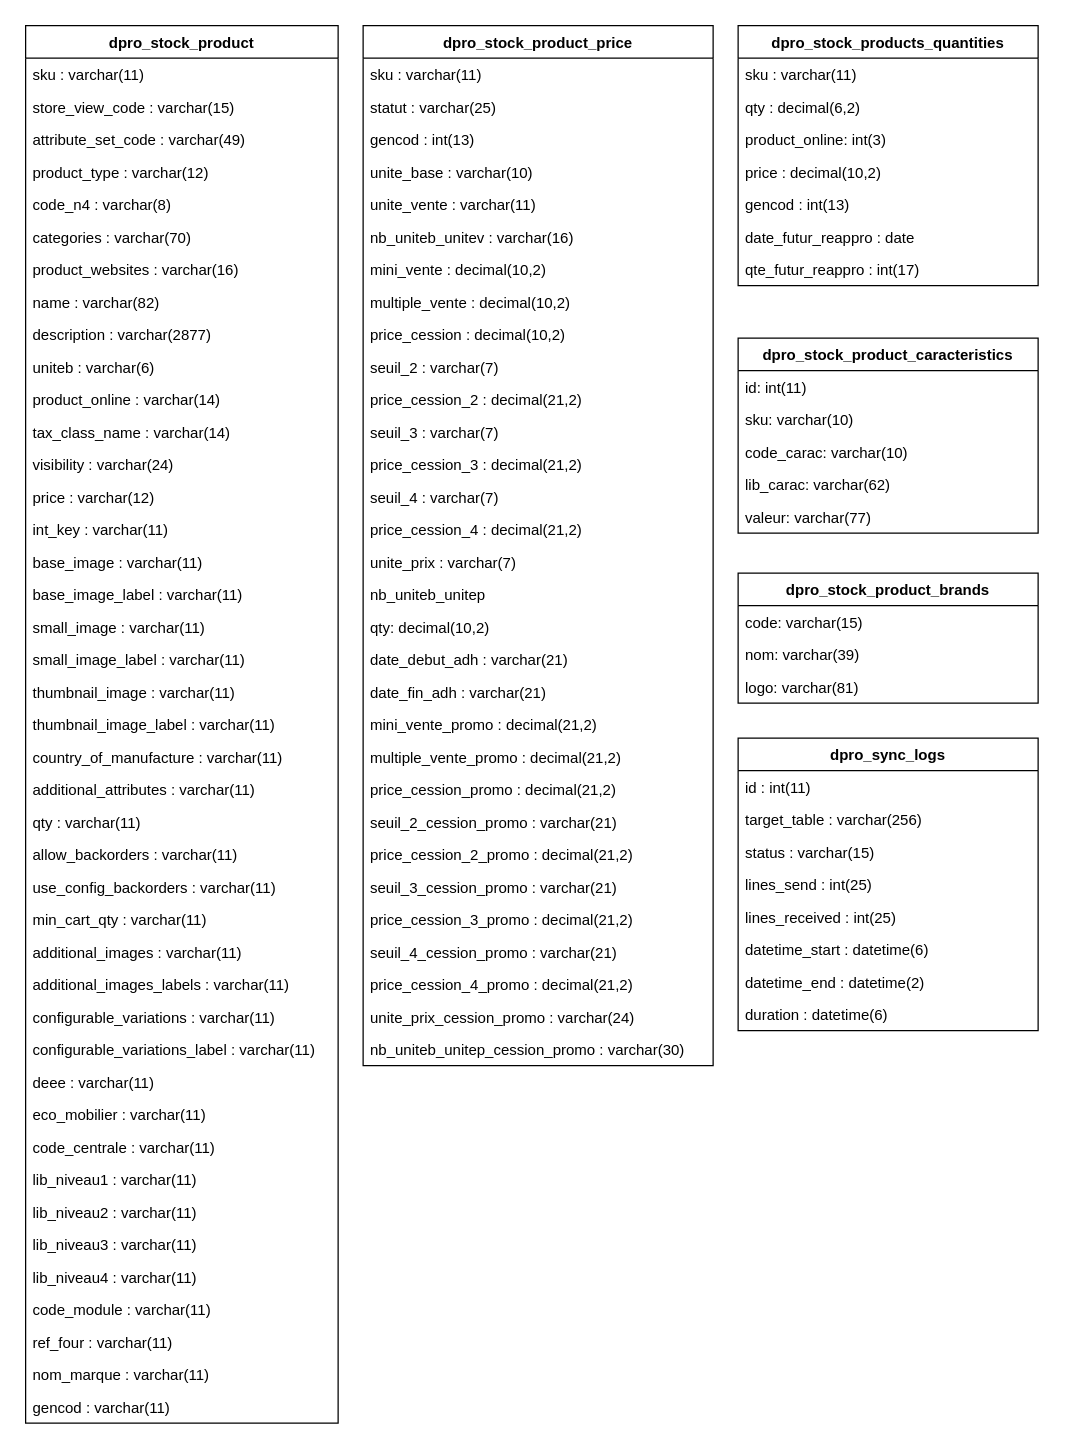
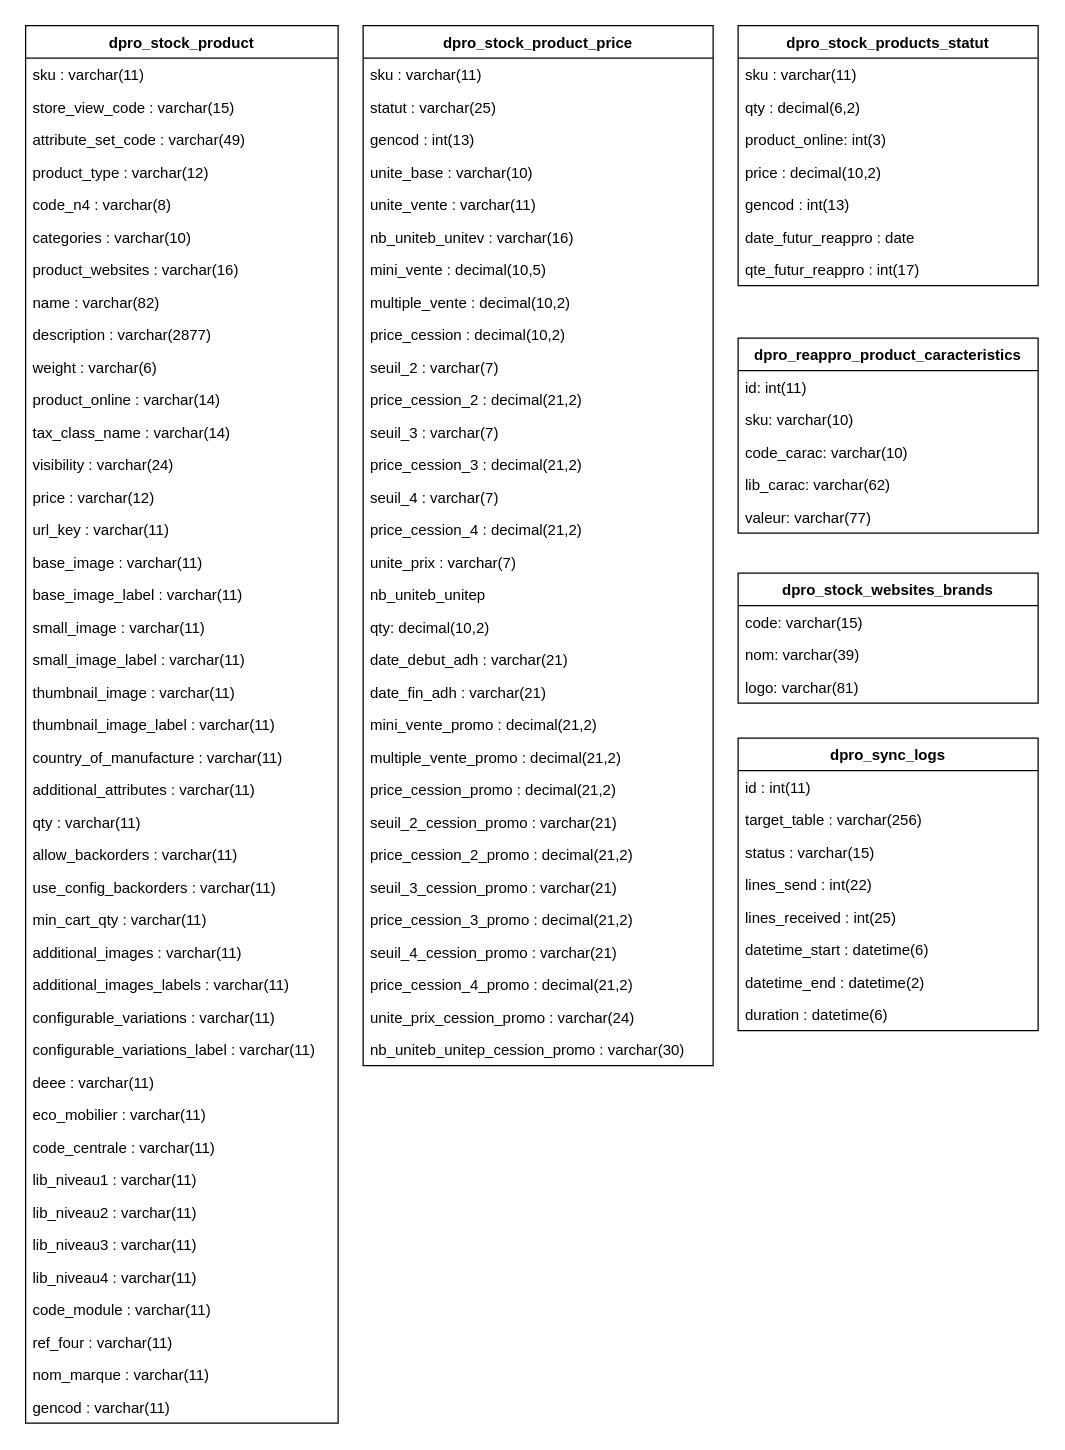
- <mxCell id="45" value="dpro_stock_products_quantities" style="swimlane;fontStyle=1;childLayout=stackLayout;horizontal=1;startSize=26;horizontalStack=0;resizeParent=1;resizeParentMax=0;resizeLast=0;collapsible=1;marginBottom=0;" parent="1" vertex="1"><mxGeometry x="590" y="20" width="240" height="208" as="geometry"><mxRectangle x="590" y="60" width="230" height="30" as="alternateBounds" /></mxGeometry></mxCell>
+ <mxCell id="45" value="dpro_stock_products_statut" style="swimlane;fontStyle=1;childLayout=stackLayout;horizontal=1;startSize=26;horizontalStack=0;resizeParent=1;resizeParentMax=0;resizeLast=0;collapsible=1;marginBottom=0;" parent="1" vertex="1"><mxGeometry x="590" y="20" width="240" height="208" as="geometry"><mxRectangle x="590" y="60" width="230" height="30" as="alternateBounds" /></mxGeometry></mxCell>
- <mxCell id="8" value="categories : varchar(70)" style="text;strokeColor=none;fillColor=none;align=left;verticalAlign=top;spacingLeft=4;spacingRight=4;overflow=hidden;rotatable=0;points=[[0,0.5],[1,0.5]];portConstraint=eastwest;" parent="2" vertex="1"><mxGeometry y="156" width="250" height="26" as="geometry" /></mxCell>
+ <mxCell id="8" value="categories : varchar(10)" style="text;strokeColor=none;fillColor=none;align=left;verticalAlign=top;spacingLeft=4;spacingRight=4;overflow=hidden;rotatable=0;points=[[0,0.5],[1,0.5]];portConstraint=eastwest;" parent="2" vertex="1"><mxGeometry y="156" width="250" height="26" as="geometry" /></mxCell>
- <mxCell id="70" value="mini_vente : decimal(10,2)" style="text;strokeColor=none;fillColor=none;align=left;verticalAlign=top;spacingLeft=4;spacingRight=4;overflow=hidden;rotatable=0;points=[[0,0.5],[1,0.5]];portConstraint=eastwest;" parent="63" vertex="1"><mxGeometry y="182" width="280" height="26" as="geometry" /></mxCell>
+ <mxCell id="70" value="mini_vente : decimal(10,5)" style="text;strokeColor=none;fillColor=none;align=left;verticalAlign=top;spacingLeft=4;spacingRight=4;overflow=hidden;rotatable=0;points=[[0,0.5],[1,0.5]];portConstraint=eastwest;" parent="63" vertex="1"><mxGeometry y="182" width="280" height="26" as="geometry" /></mxCell>
- <mxCell id="57" value="dpro_stock_product_caracteristics" style="swimlane;fontStyle=1;childLayout=stackLayout;horizontal=1;startSize=26;horizontalStack=0;resizeParent=1;resizeParentMax=0;resizeLast=0;collapsible=1;marginBottom=0;" parent="1" vertex="1"><mxGeometry x="590" y="270" width="240" height="156" as="geometry"><mxRectangle x="590" y="310" width="240" height="30" as="alternateBounds" /></mxGeometry></mxCell>
+ <mxCell id="57" value="dpro_reappro_product_caracteristics" style="swimlane;fontStyle=1;childLayout=stackLayout;horizontal=1;startSize=26;horizontalStack=0;resizeParent=1;resizeParentMax=0;resizeLast=0;collapsible=1;marginBottom=0;" parent="1" vertex="1"><mxGeometry x="590" y="270" width="240" height="156" as="geometry"><mxRectangle x="590" y="310" width="240" height="30" as="alternateBounds" /></mxGeometry></mxCell>
- <mxCell id="12" value="uniteb : varchar(6)" style="text;strokeColor=none;fillColor=none;align=left;verticalAlign=top;spacingLeft=4;spacingRight=4;overflow=hidden;rotatable=0;points=[[0,0.5],[1,0.5]];portConstraint=eastwest;" parent="2" vertex="1"><mxGeometry y="260" width="250" height="26" as="geometry" /></mxCell>
+ <mxCell id="12" value="weight : varchar(6)" style="text;strokeColor=none;fillColor=none;align=left;verticalAlign=top;spacingLeft=4;spacingRight=4;overflow=hidden;rotatable=0;points=[[0,0.5],[1,0.5]];portConstraint=eastwest;" parent="2" vertex="1"><mxGeometry y="260" width="250" height="26" as="geometry" /></mxCell>
- <mxCell id="17" value="int_key : varchar(11)" style="text;strokeColor=none;fillColor=none;align=left;verticalAlign=top;spacingLeft=4;spacingRight=4;overflow=hidden;rotatable=0;points=[[0,0.5],[1,0.5]];portConstraint=eastwest;" parent="2" vertex="1"><mxGeometry y="390" width="250" height="26" as="geometry" /></mxCell>
+ <mxCell id="17" value="url_key : varchar(11)" style="text;strokeColor=none;fillColor=none;align=left;verticalAlign=top;spacingLeft=4;spacingRight=4;overflow=hidden;rotatable=0;points=[[0,0.5],[1,0.5]];portConstraint=eastwest;" parent="2" vertex="1"><mxGeometry y="390" width="250" height="26" as="geometry" /></mxCell>
- <mxCell id="53" value="dpro_stock_product_brands" style="swimlane;fontStyle=1;childLayout=stackLayout;horizontal=1;startSize=26;horizontalStack=0;resizeParent=1;resizeParentMax=0;resizeLast=0;collapsible=1;marginBottom=0;" parent="1" vertex="1"><mxGeometry x="590" y="458" width="240" height="104" as="geometry"><mxRectangle x="590" y="498" width="200" height="30" as="alternateBounds" /></mxGeometry></mxCell>
+ <mxCell id="53" value="dpro_stock_websites_brands" style="swimlane;fontStyle=1;childLayout=stackLayout;horizontal=1;startSize=26;horizontalStack=0;resizeParent=1;resizeParentMax=0;resizeLast=0;collapsible=1;marginBottom=0;" parent="1" vertex="1"><mxGeometry x="590" y="458" width="240" height="104" as="geometry"><mxRectangle x="590" y="498" width="200" height="30" as="alternateBounds" /></mxGeometry></mxCell>
- <mxCell id="99" value="lines_send : int(25)" style="text;strokeColor=none;fillColor=none;align=left;verticalAlign=top;spacingLeft=4;spacingRight=4;overflow=hidden;rotatable=0;points=[[0,0.5],[1,0.5]];portConstraint=eastwest;" parent="95" vertex="1"><mxGeometry y="104" width="240" height="26" as="geometry" /></mxCell>
+ <mxCell id="99" value="lines_send : int(22)" style="text;strokeColor=none;fillColor=none;align=left;verticalAlign=top;spacingLeft=4;spacingRight=4;overflow=hidden;rotatable=0;points=[[0,0.5],[1,0.5]];portConstraint=eastwest;" parent="95" vertex="1"><mxGeometry y="104" width="240" height="26" as="geometry" /></mxCell>
